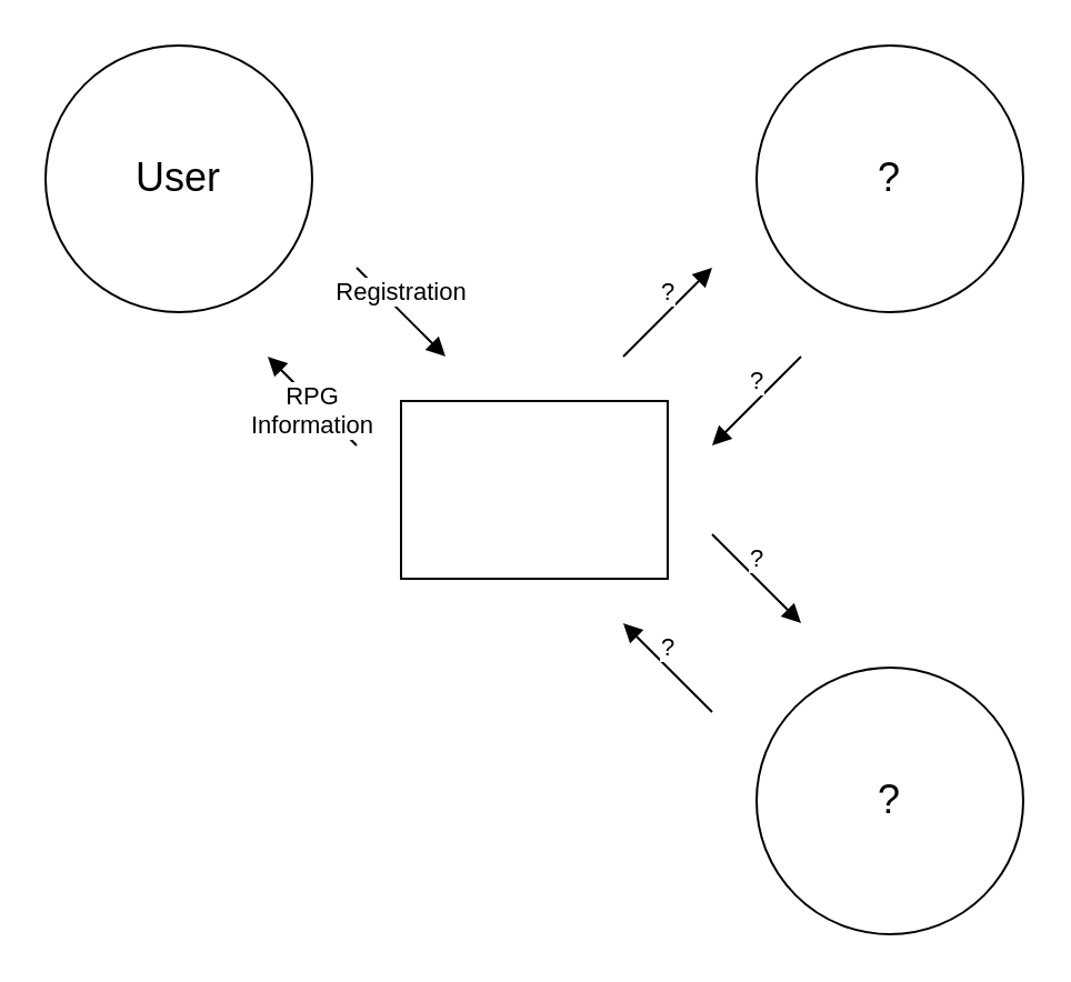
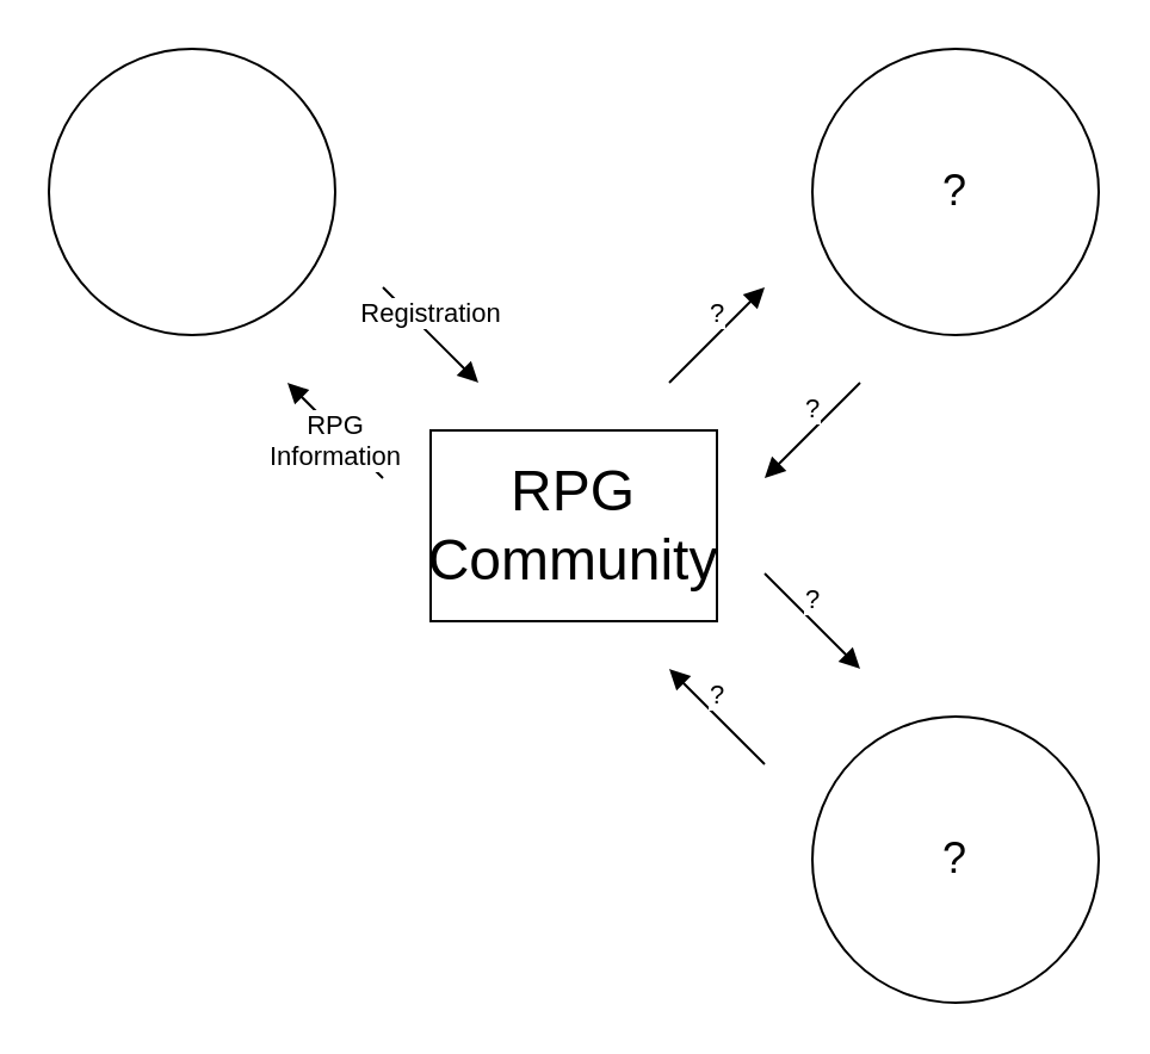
- <mxCell id="7" value="&lt;span style=&quot;font-size: 18px&quot;&gt;User&lt;/span&gt;" style="text;html=1;strokeColor=none;fillColor=none;align=center;verticalAlign=middle;whiteSpace=wrap;rounded=0;" vertex="1" parent="1"><mxGeometry x="20" y="60" width="120" height="40" as="geometry" /></mxCell>
+ <mxCell id="3" value="&lt;span style=&quot;font-size: 24px&quot;&gt;RPG&lt;br&gt;Community&lt;br&gt;&lt;/span&gt;" style="text;html=1;strokeColor=none;fillColor=none;align=center;verticalAlign=middle;whiteSpace=wrap;rounded=0;" vertex="1" parent="1"><mxGeometry x="180" y="180" width="120" height="80" as="geometry" /></mxCell>
